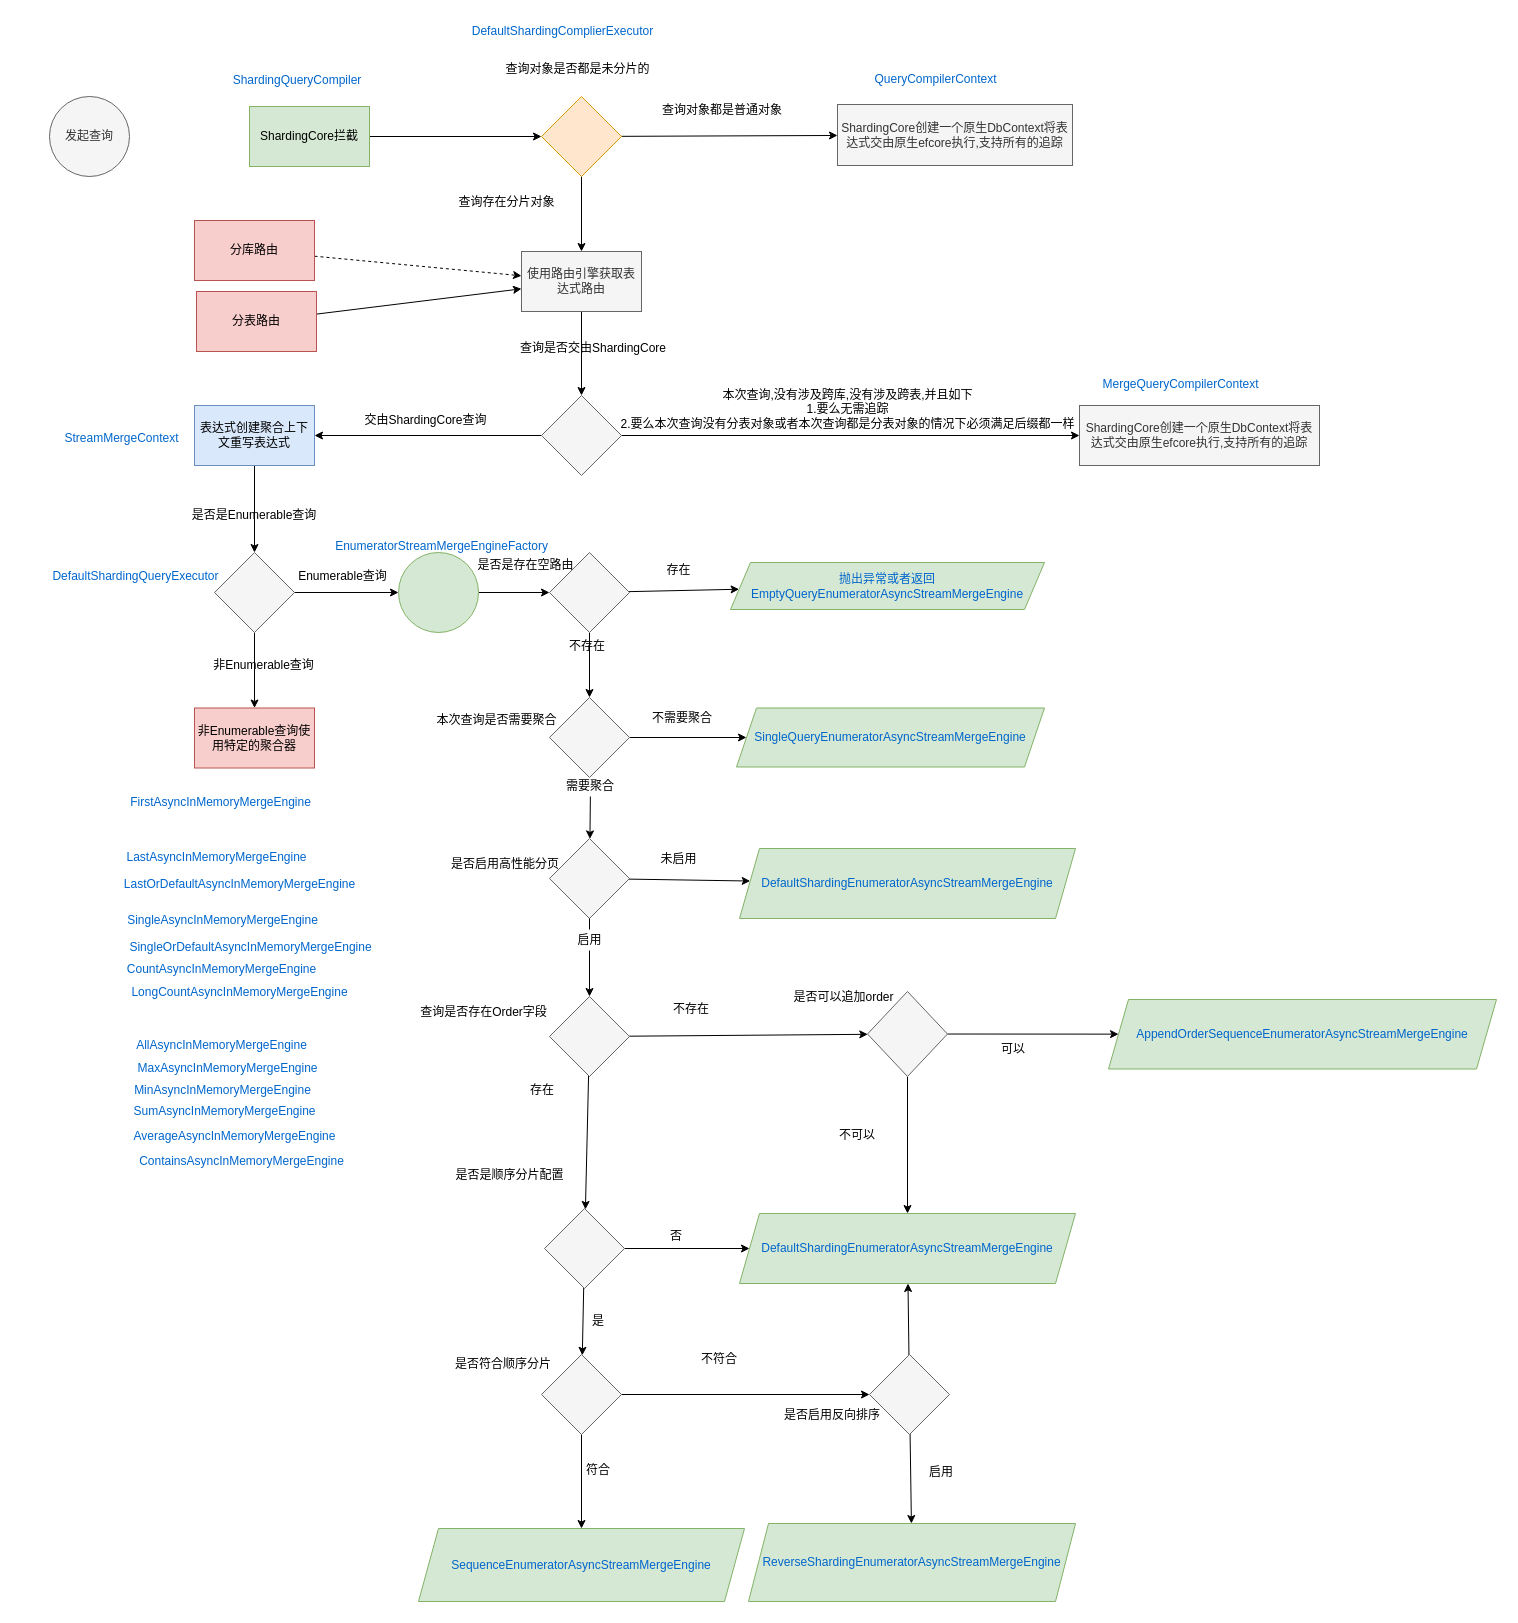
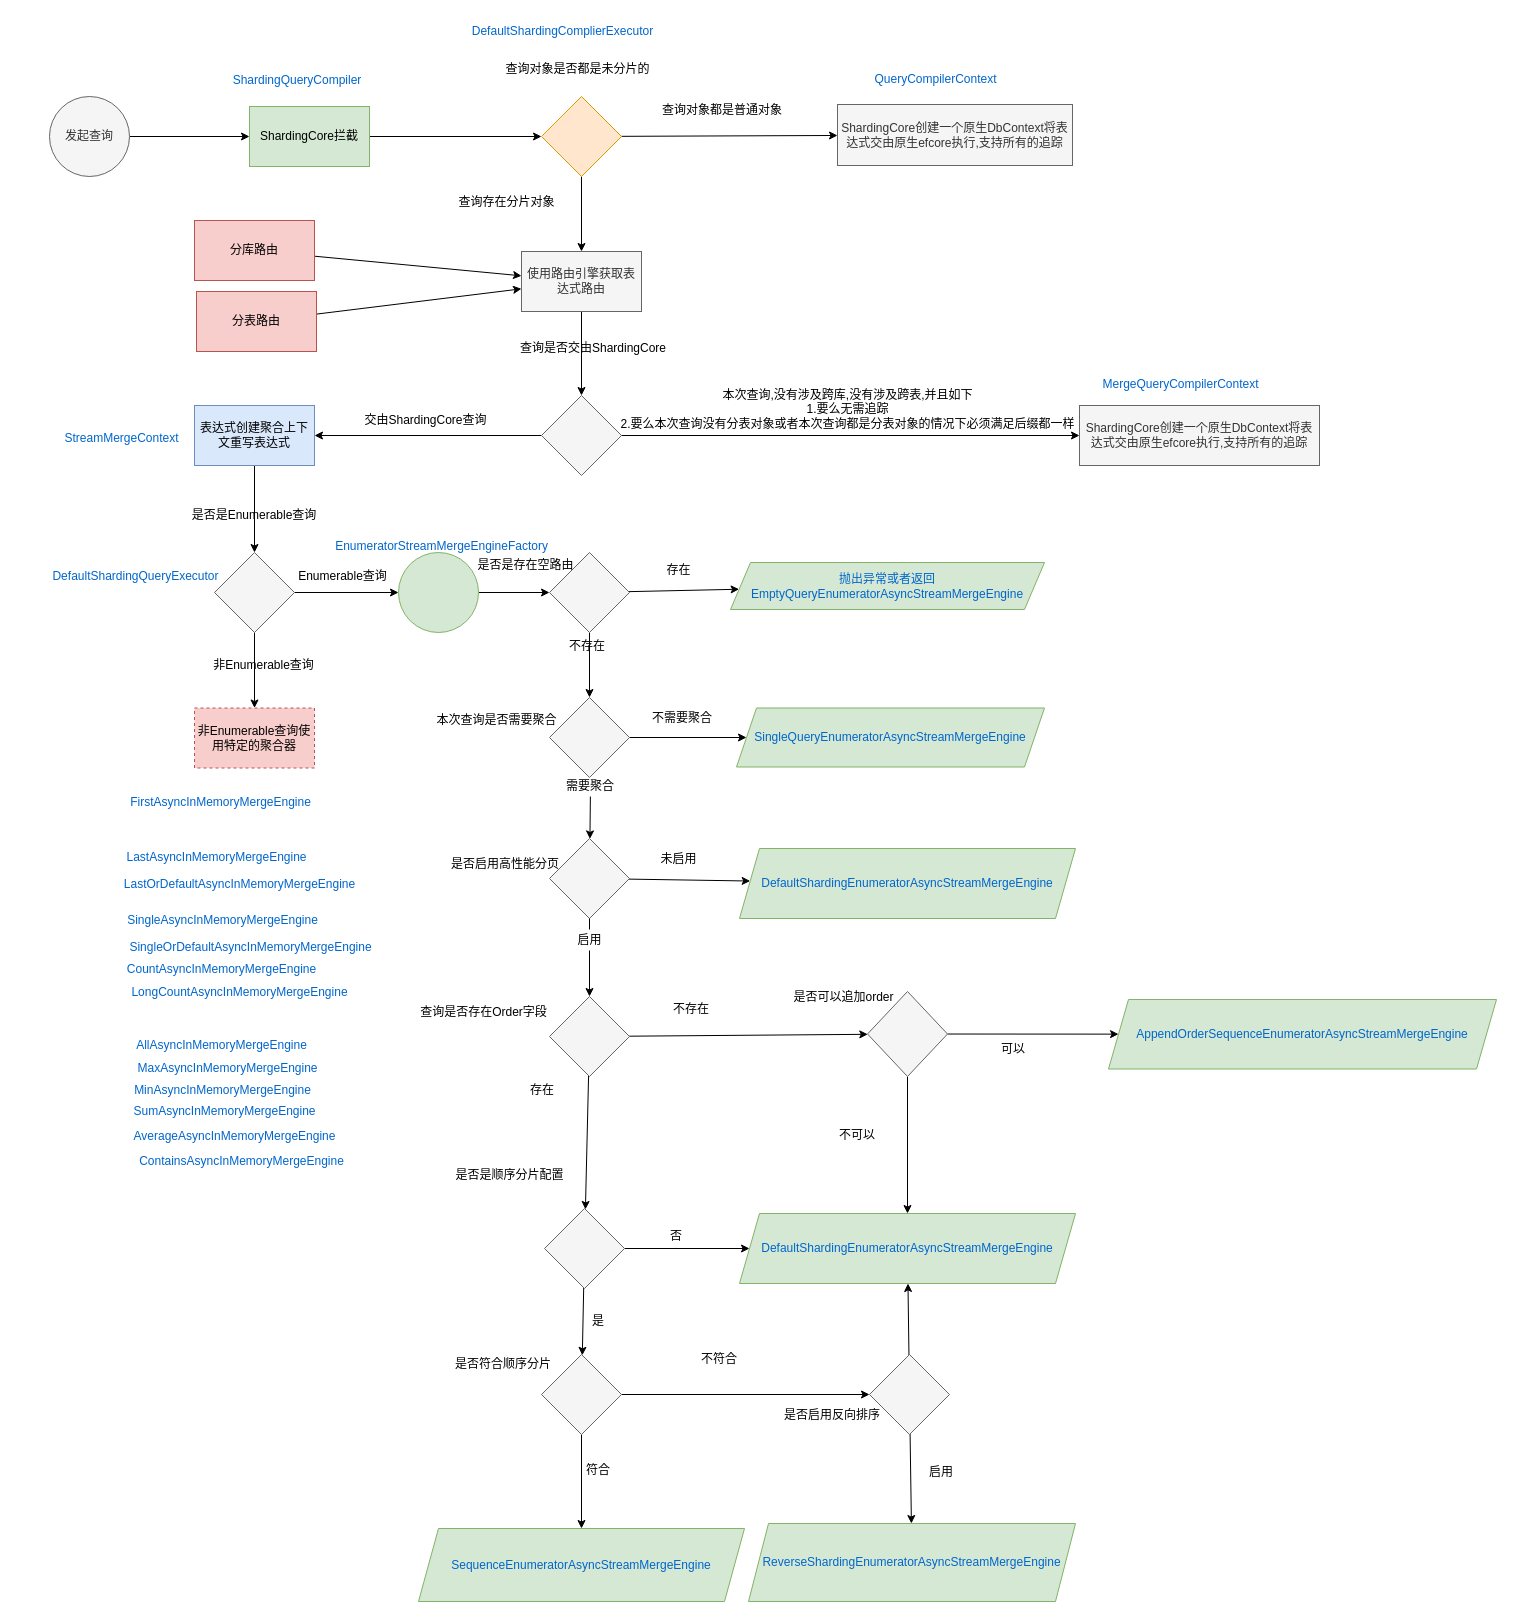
+ <mxCell id="2" style="edgeStyle=none;html=1;exitX=1;exitY=0.5;exitDx=0;exitDy=0;strokeColor=#000000;" edge="1" parent="1" source="3" target="5"><mxGeometry relative="1" as="geometry" /></mxCell>
- <mxCell id="15" style="edgeStyle=none;html=1;strokeColor=#000000;dashed=1;" edge="1" parent="1" source="16" target="13"><mxGeometry relative="1" as="geometry" /></mxCell>
+ <mxCell id="15" style="edgeStyle=none;html=1;strokeColor=#000000;" edge="1" parent="1" source="16" target="13"><mxGeometry relative="1" as="geometry" /></mxCell>
- <mxCell id="28" value="&lt;font color=&quot;#000000&quot;&gt;非Enumerable查询使用特定的聚合器&lt;/font&gt;" style="rounded=0;whiteSpace=wrap;html=1;fillColor=#f8cecc;strokeColor=#b85450;" vertex="1" parent="1"><mxGeometry x="194" y="707.5" width="120" height="60" as="geometry" /></mxCell>
+ <mxCell id="28" value="&lt;font color=&quot;#000000&quot;&gt;非Enumerable查询使用特定的聚合器&lt;/font&gt;" style="rounded=0;whiteSpace=wrap;html=1;fillColor=#f8cecc;strokeColor=#b85450;dashed=1;" vertex="1" parent="1"><mxGeometry x="194" y="707.5" width="120" height="60" as="geometry" /></mxCell>
